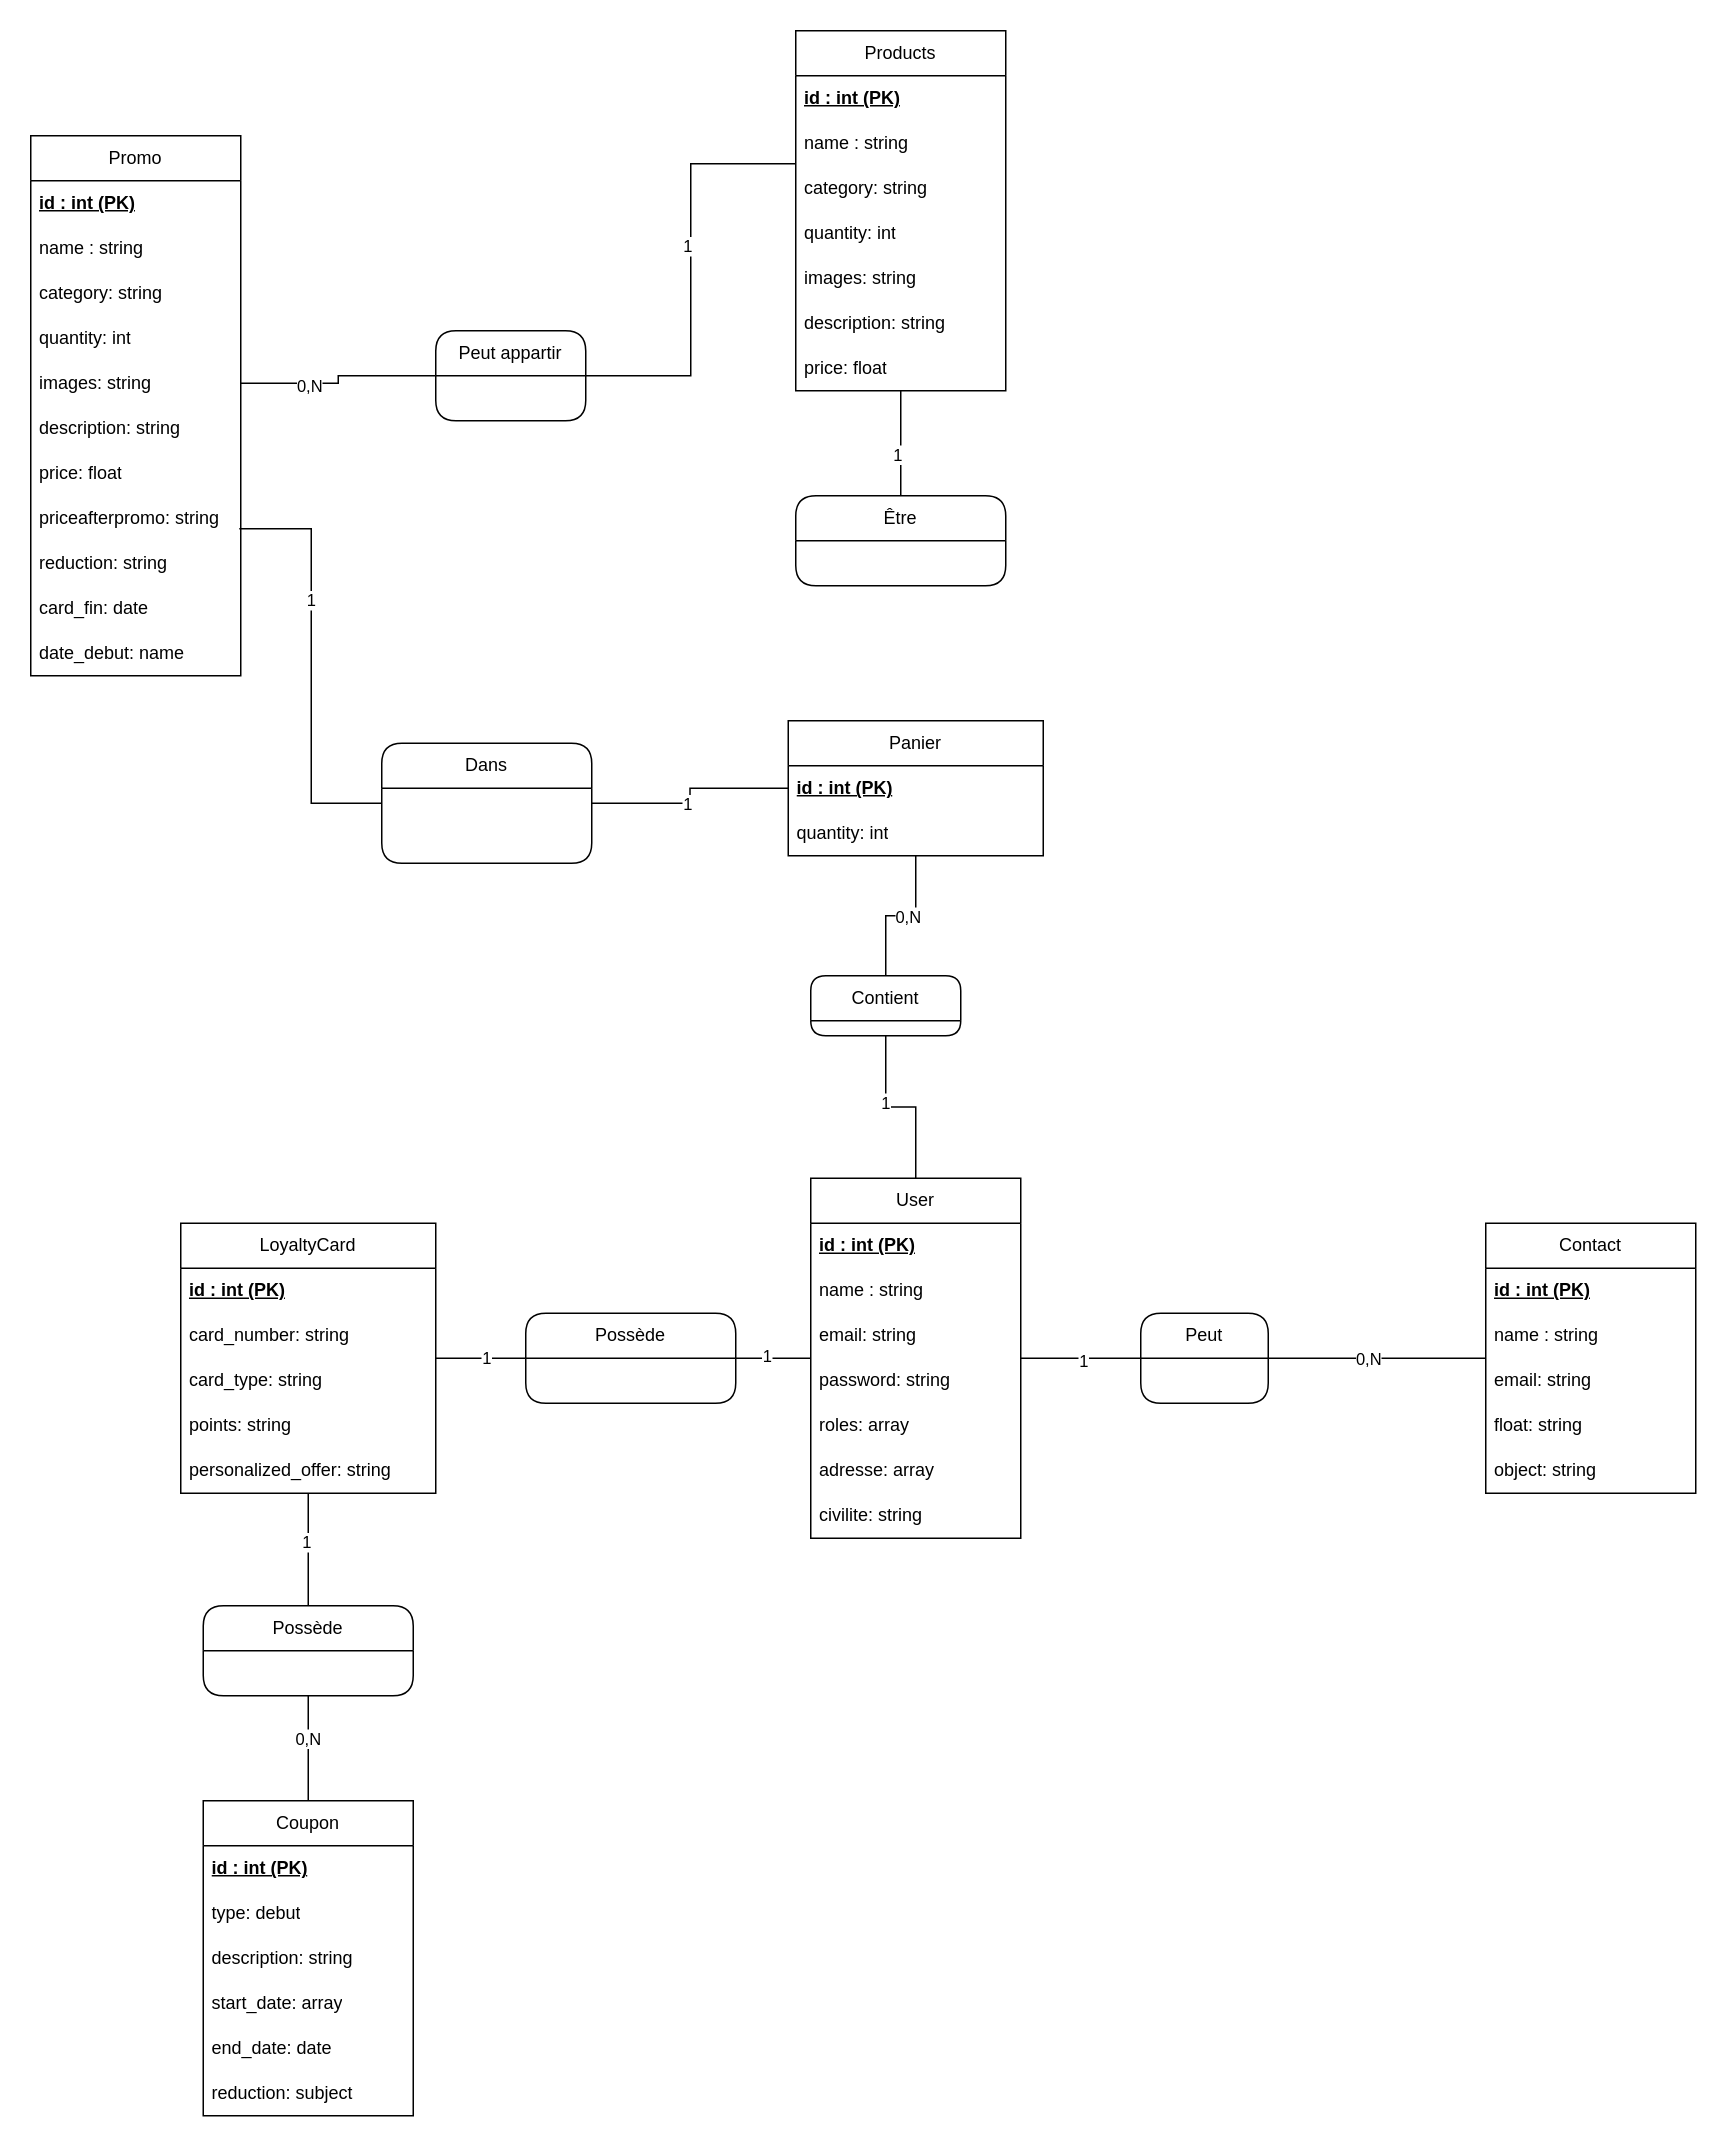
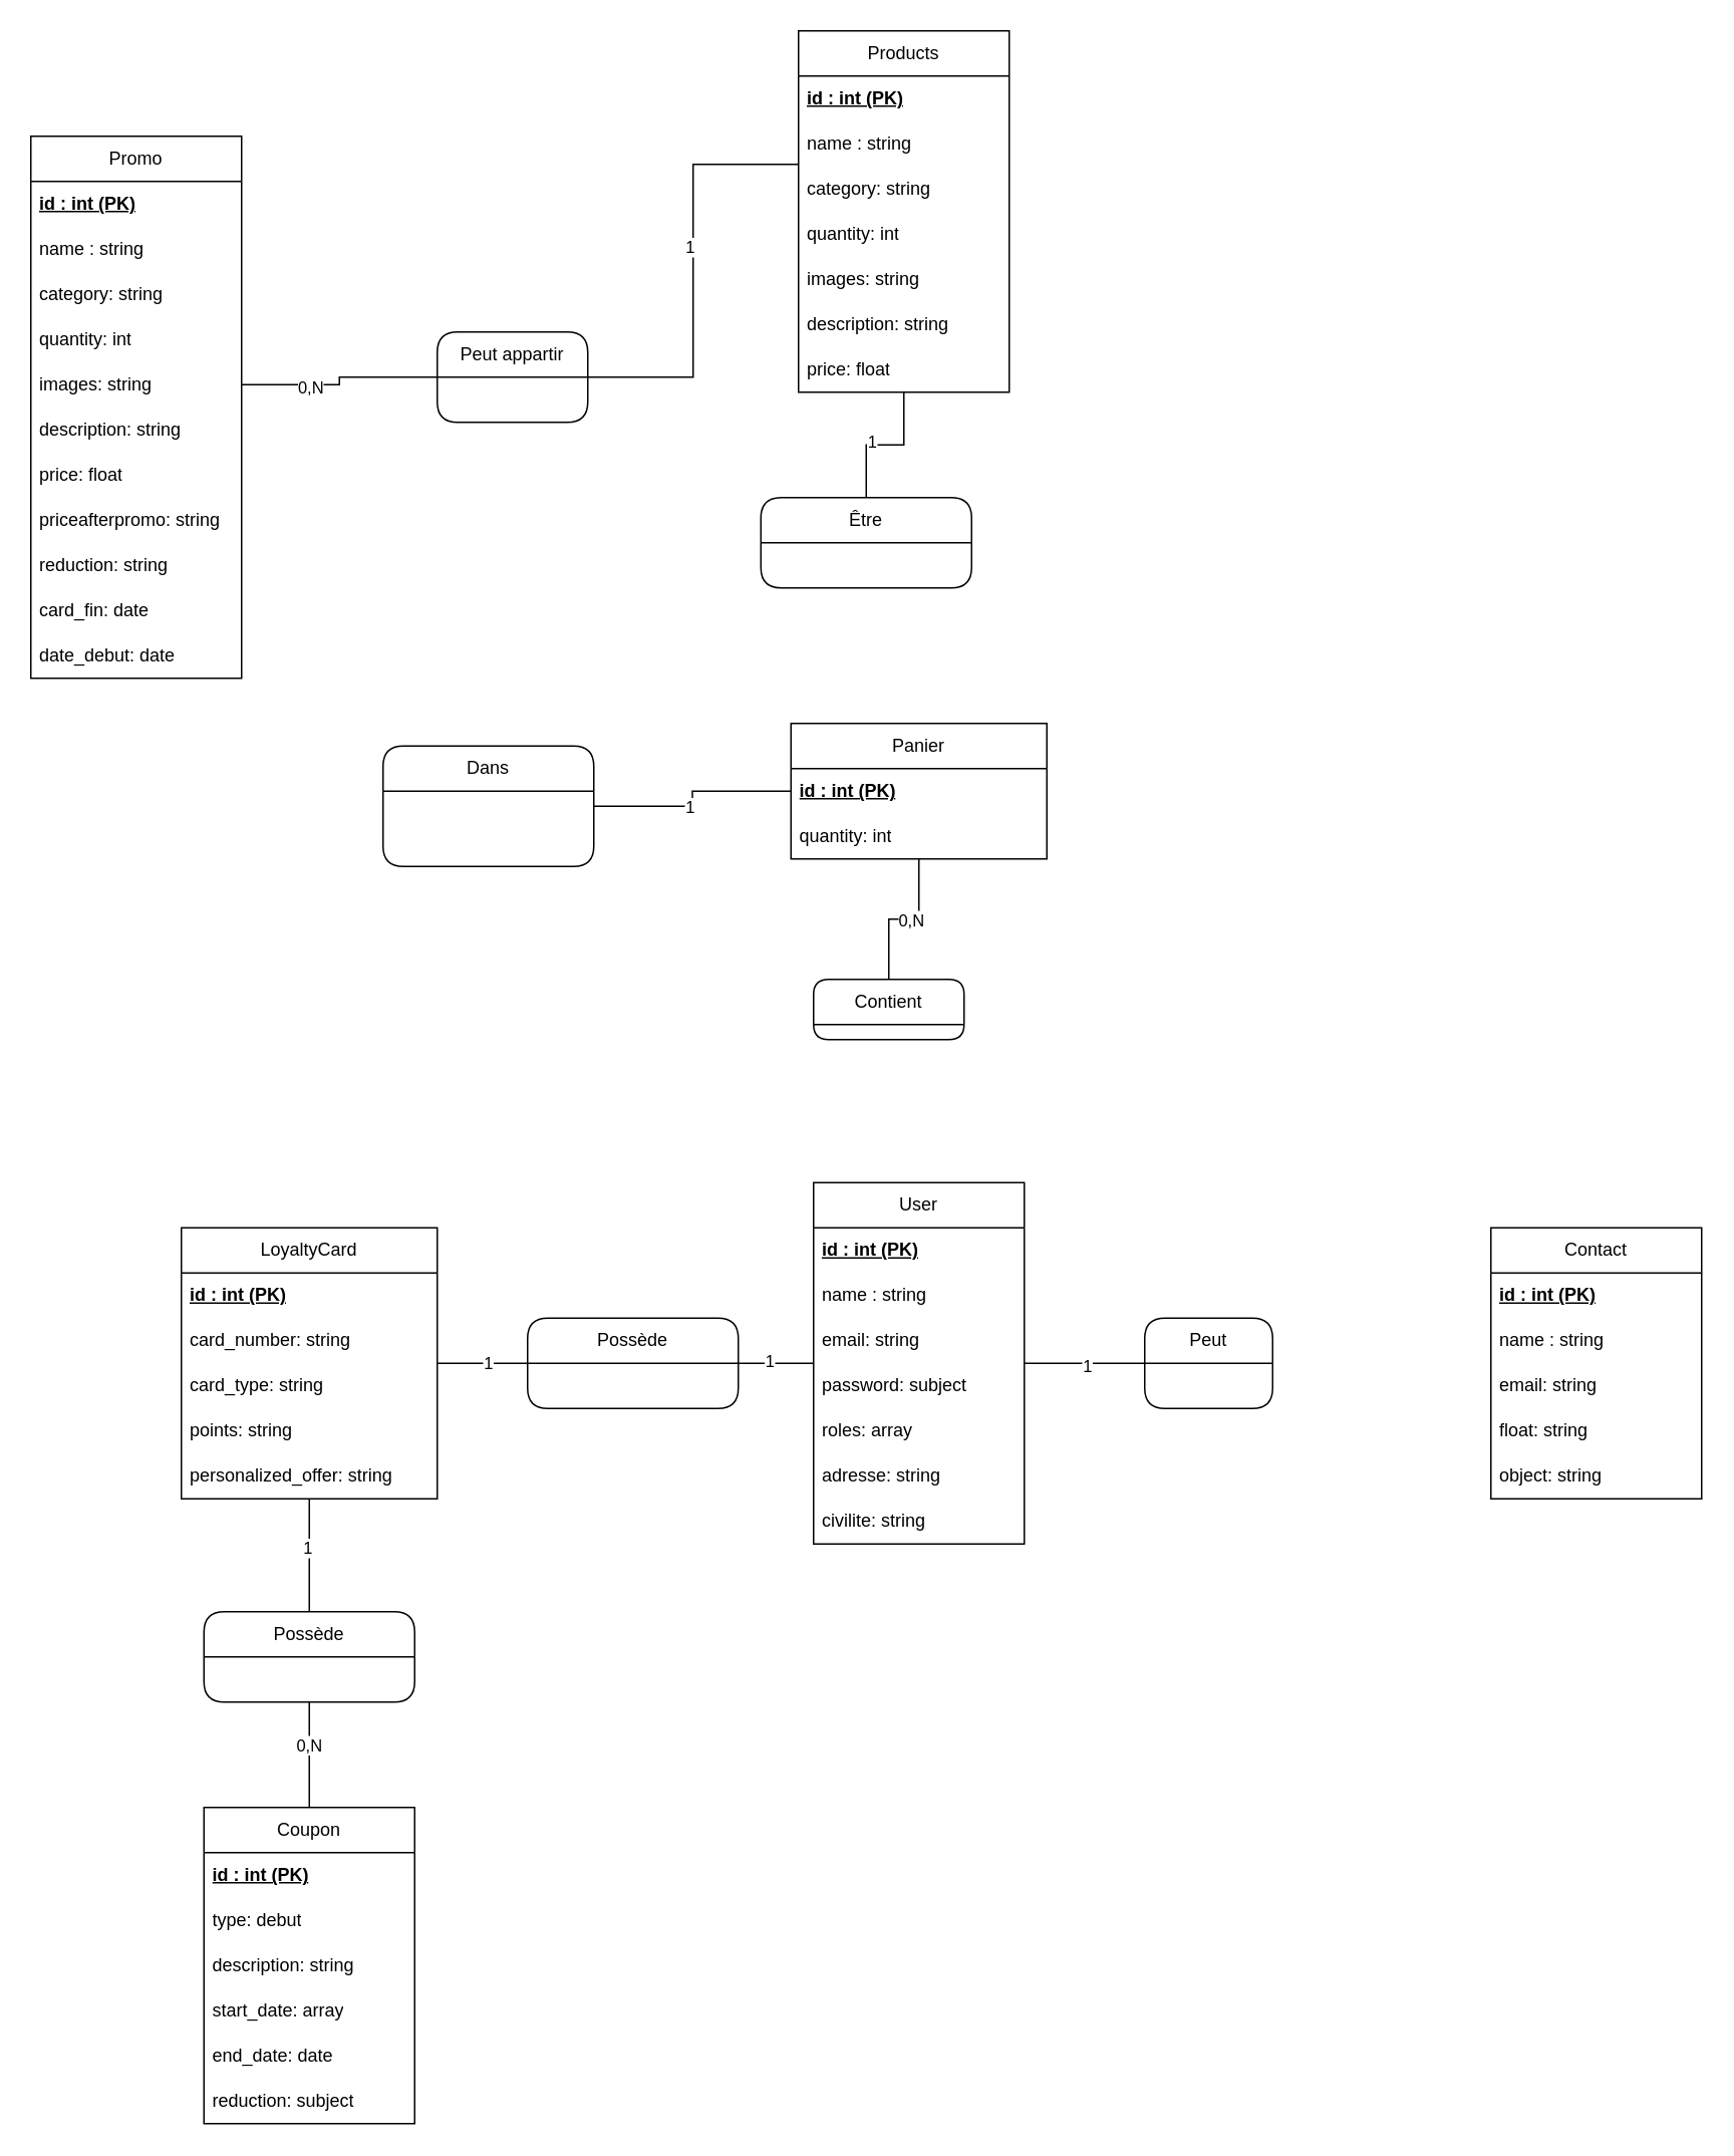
- <mxCell id="61" value="Être" style="swimlane;fontStyle=0;childLayout=stackLayout;horizontal=1;startSize=30;horizontalStack=0;resizeParent=1;resizeParentMax=0;resizeLast=0;collapsible=1;marginBottom=0;whiteSpace=wrap;html=1;rounded=1;" vertex="1" parent="1"><mxGeometry x="530" y="330" width="140" height="60" as="geometry" /></mxCell>
+ <mxCell id="61" value="Être" style="swimlane;fontStyle=0;childLayout=stackLayout;horizontal=1;startSize=30;horizontalStack=0;resizeParent=1;resizeParentMax=0;resizeLast=0;collapsible=1;marginBottom=0;whiteSpace=wrap;html=1;rounded=1;" vertex="1" parent="1"><mxGeometry x="505" y="330" width="140" height="60" as="geometry" /></mxCell>
- <mxCell id="44" value="date_debut: name" style="text;strokeColor=none;fillColor=none;align=left;verticalAlign=middle;spacingLeft=4;spacingRight=4;overflow=hidden;points=[[0,0.5],[1,0.5]];portConstraint=eastwest;rotatable=0;whiteSpace=wrap;html=1;" vertex="1" parent="33"><mxGeometry y="330" width="140" height="30" as="geometry" /></mxCell>
+ <mxCell id="44" value="date_debut: date" style="text;strokeColor=none;fillColor=none;align=left;verticalAlign=middle;spacingLeft=4;spacingRight=4;overflow=hidden;points=[[0,0.5],[1,0.5]];portConstraint=eastwest;rotatable=0;whiteSpace=wrap;html=1;" vertex="1" parent="33"><mxGeometry y="330" width="140" height="30" as="geometry" /></mxCell>
- <mxCell id="31" style="edgeStyle=orthogonalEdgeStyle;rounded=0;orthogonalLoop=1;jettySize=auto;html=1;entryX=0;entryY=0.5;entryDx=0;entryDy=0;endArrow=none;endFill=0;exitX=0.993;exitY=0.733;exitDx=0;exitDy=0;exitPerimeter=0;" edge="1" parent="1" source="41" target="64"><mxGeometry relative="1" as="geometry" /></mxCell>
- <mxCell id="32" value="1" style="edgeLabel;html=1;align=center;verticalAlign=middle;resizable=0;points=[];" vertex="1" connectable="0" parent="31"><mxGeometry x="-0.319" y="-1" relative="1" as="geometry"><mxPoint as="offset" /></mxGeometry></mxCell>
- <mxCell id="65" style="edgeStyle=orthogonalEdgeStyle;rounded=0;orthogonalLoop=1;jettySize=auto;html=1;endArrow=none;endFill=0;" edge="1" parent="1" source="69" target="45"><mxGeometry relative="1" as="geometry" /></mxCell>
- <mxCell id="66" value="1" style="edgeLabel;html=1;align=center;verticalAlign=middle;resizable=0;points=[];" vertex="1" connectable="0" parent="65"><mxGeometry x="-0.236" y="-1" relative="1" as="geometry"><mxPoint as="offset" /></mxGeometry></mxCell>
- <mxCell id="70" style="edgeStyle=orthogonalEdgeStyle;rounded=0;orthogonalLoop=1;jettySize=auto;html=1;endArrow=none;endFill=0;" edge="1" parent="1" source="74" target="2"><mxGeometry relative="1" as="geometry" /></mxCell>
- <mxCell id="71" value="0,N" style="edgeLabel;html=1;align=center;verticalAlign=middle;resizable=0;points=[];" vertex="1" connectable="0" parent="70"><mxGeometry x="-0.089" relative="1" as="geometry"><mxPoint as="offset" /></mxGeometry></mxCell>
- <mxCell id="49" value="password: string" style="text;strokeColor=none;fillColor=none;align=left;verticalAlign=middle;spacingLeft=4;spacingRight=4;overflow=hidden;points=[[0,0.5],[1,0.5]];portConstraint=eastwest;rotatable=0;whiteSpace=wrap;html=1;" vertex="1" parent="45"><mxGeometry y="120" width="140" height="30" as="geometry" /></mxCell>
+ <mxCell id="49" value="password: subject" style="text;strokeColor=none;fillColor=none;align=left;verticalAlign=middle;spacingLeft=4;spacingRight=4;overflow=hidden;points=[[0,0.5],[1,0.5]];portConstraint=eastwest;rotatable=0;whiteSpace=wrap;html=1;" vertex="1" parent="45"><mxGeometry y="120" width="140" height="30" as="geometry" /></mxCell>
- <mxCell id="51" value="adresse: array" style="text;strokeColor=none;fillColor=none;align=left;verticalAlign=middle;spacingLeft=4;spacingRight=4;overflow=hidden;points=[[0,0.5],[1,0.5]];portConstraint=eastwest;rotatable=0;whiteSpace=wrap;html=1;" vertex="1" parent="45"><mxGeometry y="180" width="140" height="30" as="geometry" /></mxCell>
+ <mxCell id="51" value="adresse: string" style="text;strokeColor=none;fillColor=none;align=left;verticalAlign=middle;spacingLeft=4;spacingRight=4;overflow=hidden;points=[[0,0.5],[1,0.5]];portConstraint=eastwest;rotatable=0;whiteSpace=wrap;html=1;" vertex="1" parent="45"><mxGeometry y="180" width="140" height="30" as="geometry" /></mxCell>
